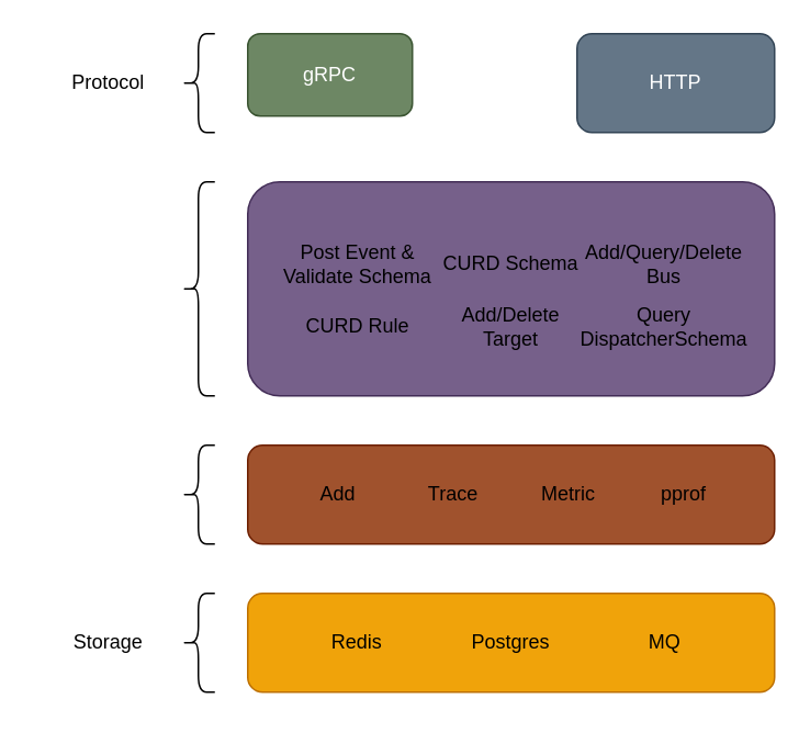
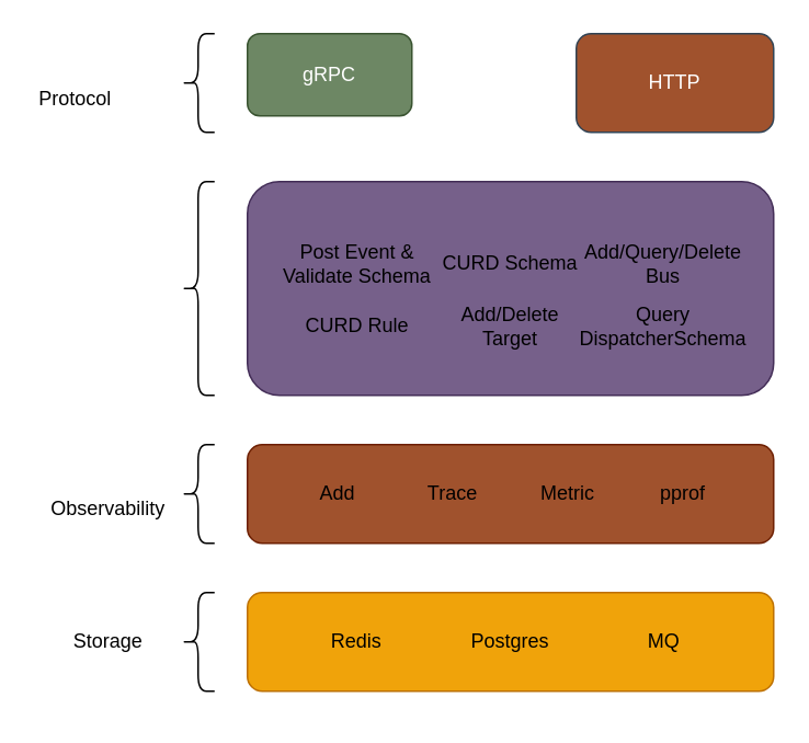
- <mxCell id="32" value="Protocol" style="text;html=1;align=center;verticalAlign=middle;resizable=0;points=[];autosize=1;strokeColor=none;fillColor=none;" parent="1" vertex="1"><mxGeometry x="30" y="35" width="70" height="30" as="geometry" /></mxCell>
+ <mxCell id="32" value="Protocol" style="text;html=1;align=center;verticalAlign=middle;resizable=0;points=[];autosize=1;strokeColor=none;fillColor=none;" parent="1" vertex="1"><mxGeometry x="10" y="45" width="70" height="30" as="geometry" /></mxCell>
- <mxCell id="4" value="HTTP" style="rounded=1;whiteSpace=wrap;html=1;fillColor=#647687;fontColor=#ffffff;strokeColor=#314354;" parent="1" vertex="1"><mxGeometry x="350" y="20" width="120" height="60" as="geometry" /></mxCell>
+ <mxCell id="4" value="HTTP" style="rounded=1;whiteSpace=wrap;html=1;fillColor=#a0522d;fontColor=#ffffff;strokeColor=#314354;" parent="1" vertex="1"><mxGeometry x="350" y="20" width="120" height="60" as="geometry" /></mxCell>
+ <mxCell id="33" value="Observability" style="text;html=1;align=center;verticalAlign=middle;resizable=0;points=[];autosize=1;strokeColor=none;fillColor=none;" parent="1" vertex="1"><mxGeometry x="20" y="293.5" width="90" height="30" as="geometry" /></mxCell>
